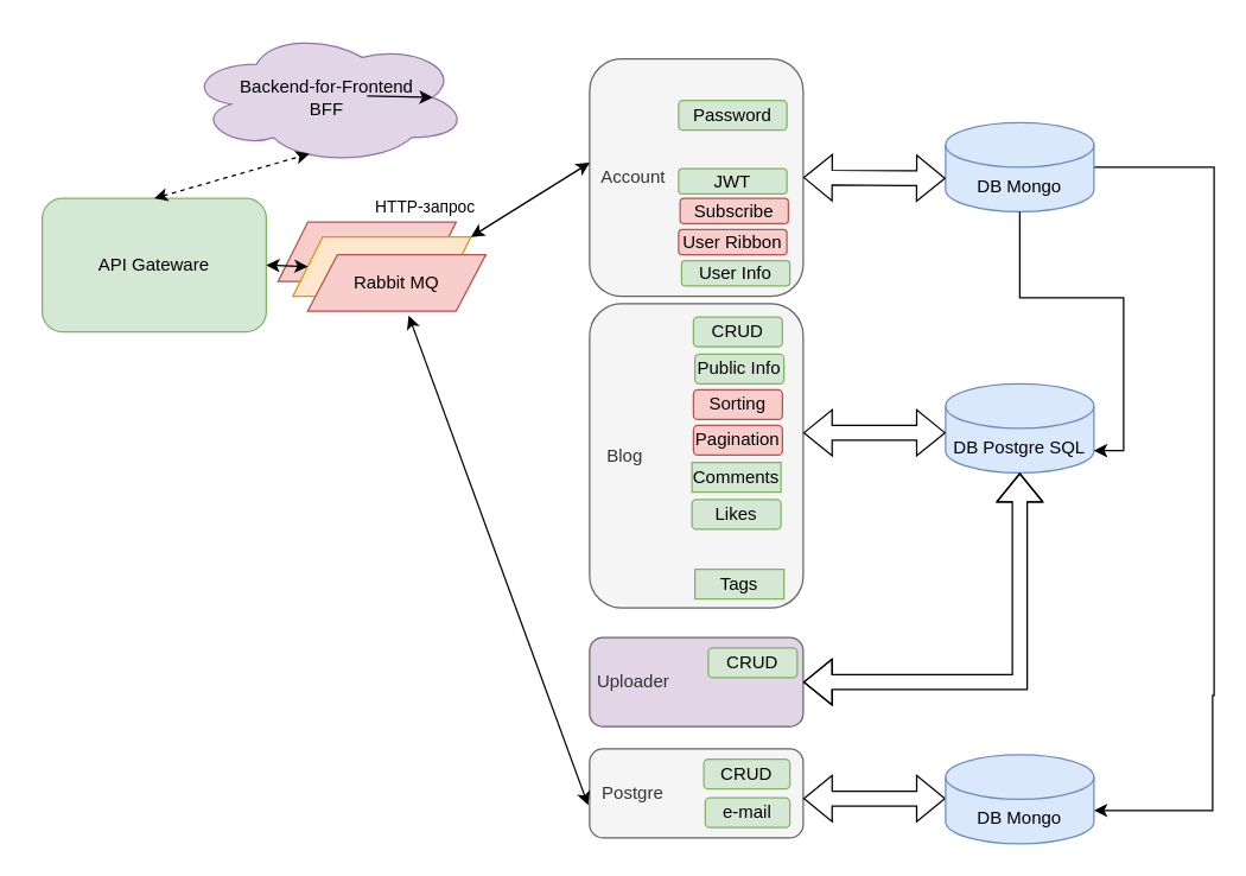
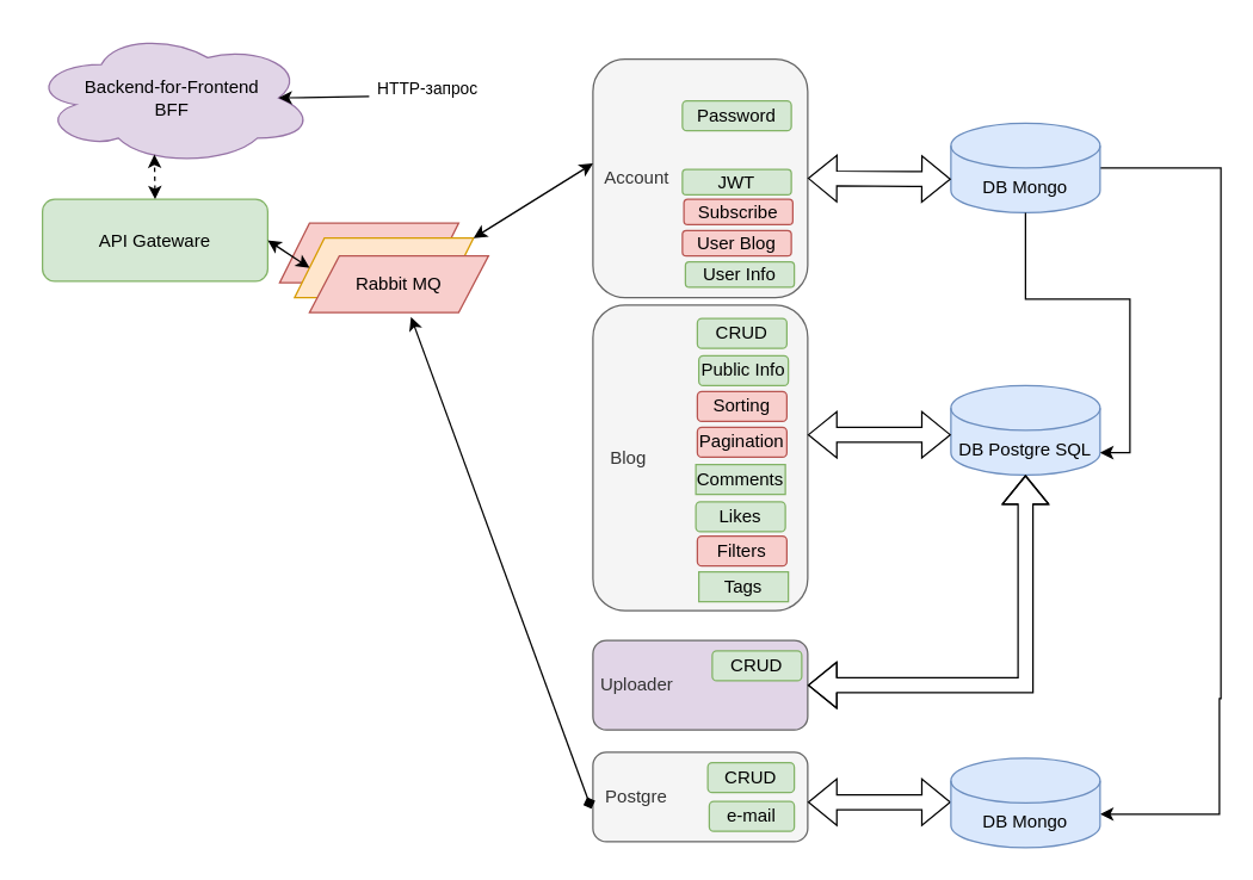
- <mxCell id="2" value="Backend-for-Frontend&lt;br&gt;BFF" style="ellipse;shape=cloud;whiteSpace=wrap;html=1;fillColor=#e1d5e7;strokeColor=#9673a6;" parent="1" vertex="1"><mxGeometry x="125" y="20" width="190" height="90" as="geometry" /></mxCell>
+ <mxCell id="2" value="Backend-for-Frontend&lt;br&gt;BFF" style="ellipse;shape=cloud;whiteSpace=wrap;html=1;fillColor=#e1d5e7;strokeColor=#9673a6;" parent="1" vertex="1"><mxGeometry x="20" y="20" width="190" height="90" as="geometry" /></mxCell>
- <mxCell id="27" value="User Ribbon" style="rounded=1;whiteSpace=wrap;html=1;fillColor=#f8cecc;strokeColor=#b85450;" parent="1" vertex="1"><mxGeometry x="457" y="154" width="73" height="17" as="geometry" /></mxCell>
+ <mxCell id="27" value="User Blog" style="rounded=1;whiteSpace=wrap;html=1;fillColor=#f8cecc;strokeColor=#b85450;" parent="1" vertex="1"><mxGeometry x="457" y="154" width="73" height="17" as="geometry" /></mxCell>
- <mxCell id="3" value="API Gateware" style="rounded=1;whiteSpace=wrap;html=1;fillColor=#d5e8d4;strokeColor=#82b366;" parent="1" vertex="1"><mxGeometry x="28" y="133" width="151" height="90" as="geometry" /></mxCell>
+ <mxCell id="3" value="API Gateware" style="rounded=1;whiteSpace=wrap;html=1;fillColor=#d5e8d4;strokeColor=#82b366;" parent="1" vertex="1"><mxGeometry x="28" y="133" width="151" height="55" as="geometry" /></mxCell>
+ <mxCell id="28" value="Filters" style="rounded=1;whiteSpace=wrap;html=1;fillColor=#f8cecc;strokeColor=#b85450;" parent="1" vertex="1"><mxGeometry x="467" y="359" width="60" height="20" as="geometry" /></mxCell>
- <mxCell id="35" value="" style="endArrow=classic;startArrow=classic;html=1;rounded=0;entryX=-0.007;entryY=0.633;entryDx=0;entryDy=0;exitX=0.567;exitY=1.079;exitDx=0;exitDy=0;exitPerimeter=0;entryPerimeter=0;" parent="1" source="14" target="6" edge="1"><mxGeometry width="50" height="50" relative="1" as="geometry"><mxPoint x="317" y="188" as="sourcePoint" /><mxPoint x="397" y="336" as="targetPoint" /></mxGeometry></mxCell>
+ <mxCell id="35" value="" style="endArrow=diamond;startArrow=classic;html=1;rounded=0;entryX=-0.007;entryY=0.633;entryDx=0;entryDy=0;exitX=0.567;exitY=1.079;exitDx=0;exitDy=0;exitPerimeter=0;entryPerimeter=0;" parent="1" source="14" target="6" edge="1"><mxGeometry width="50" height="50" relative="1" as="geometry"><mxPoint x="317" y="188" as="sourcePoint" /><mxPoint x="397" y="336" as="targetPoint" /></mxGeometry></mxCell>
